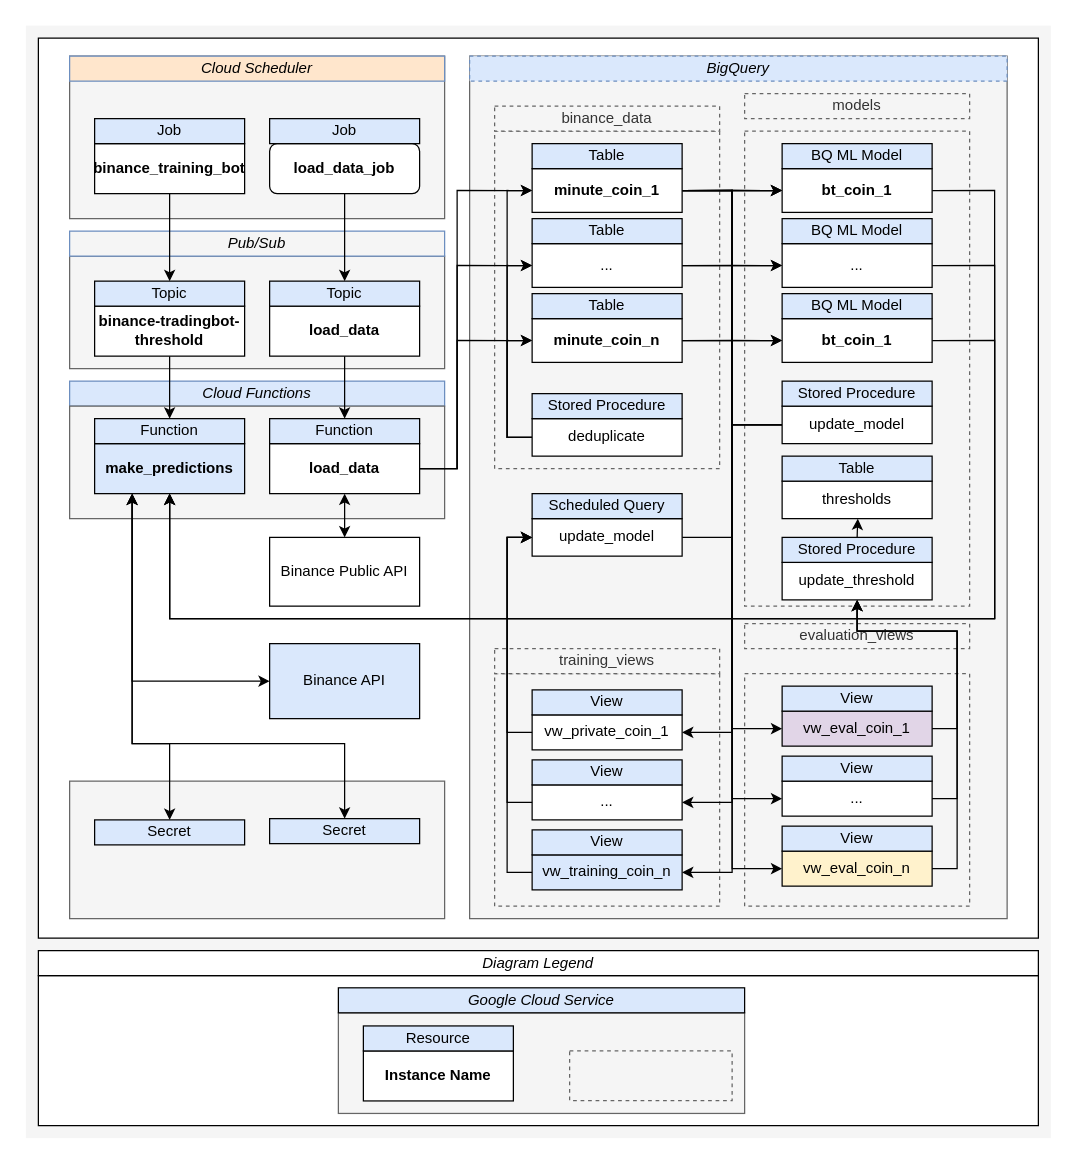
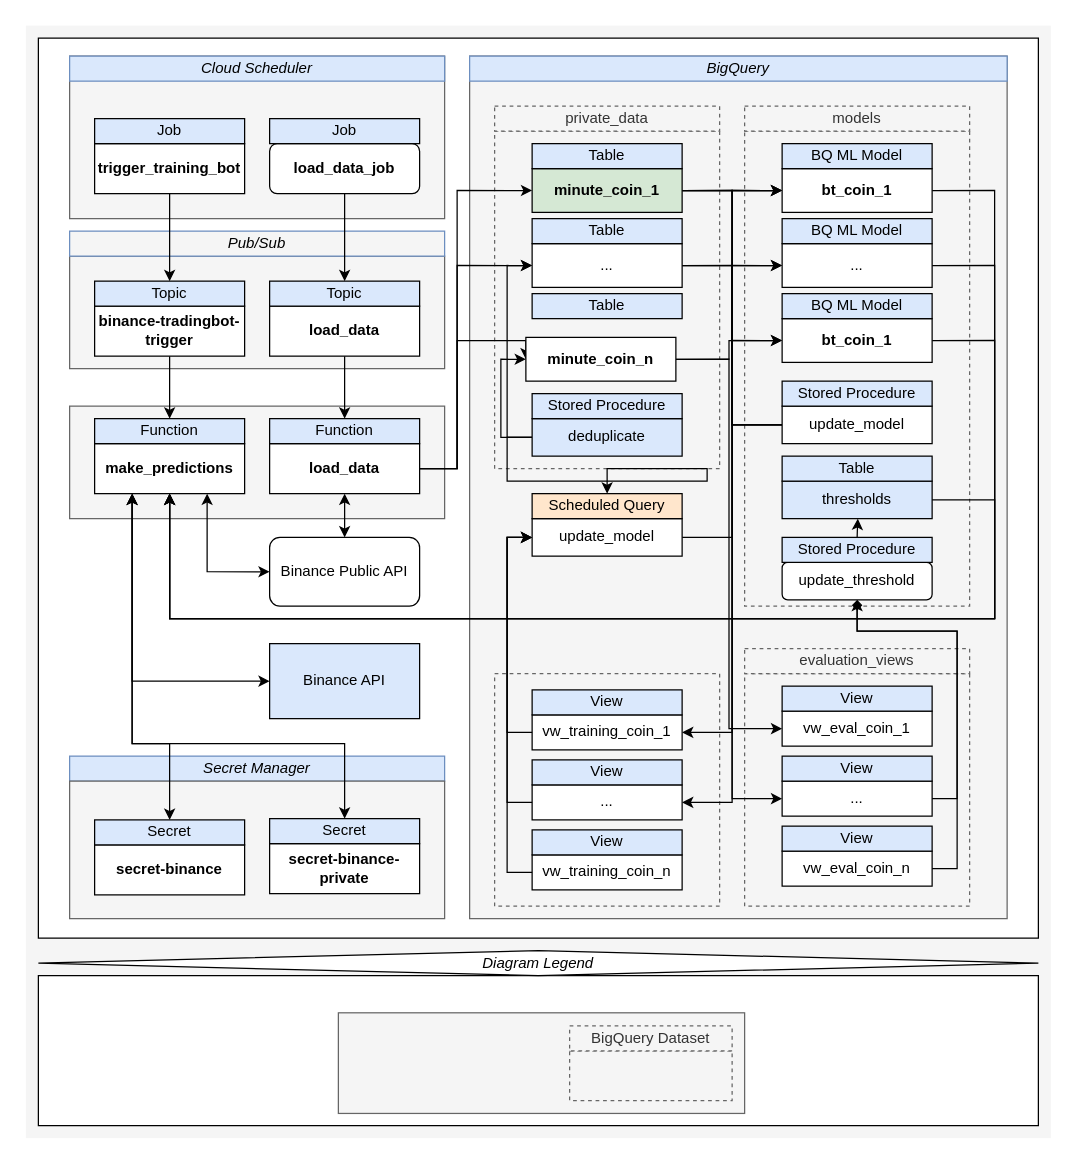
- <mxCell id="14" value="&lt;i&gt;Cloud Scheduler&lt;/i&gt;" style="rounded=0;whiteSpace=wrap;html=1;fillColor=#ffe6cc;strokeColor=#6c8ebf;" parent="1" vertex="1"><mxGeometry x="55" y="44.41" width="300" height="20" as="geometry" /></mxCell>
+ <mxCell id="14" value="&lt;i&gt;Cloud Scheduler&lt;/i&gt;" style="rounded=0;whiteSpace=wrap;html=1;fillColor=#dae8fc;strokeColor=#6c8ebf;" parent="1" vertex="1"><mxGeometry x="55" y="44.41" width="300" height="20" as="geometry" /></mxCell>
- <mxCell id="43" value="&lt;i&gt;BigQuery&lt;/i&gt;" style="rounded=0;whiteSpace=wrap;html=1;fillColor=#dae8fc;strokeColor=#6c8ebf;dashed=1;" parent="1" vertex="1"><mxGeometry x="375" y="44.41" width="430" height="20" as="geometry" /></mxCell>
+ <mxCell id="43" value="&lt;i&gt;BigQuery&lt;/i&gt;" style="rounded=0;whiteSpace=wrap;html=1;fillColor=#dae8fc;strokeColor=#6c8ebf;" parent="1" vertex="1"><mxGeometry x="375" y="44.41" width="430" height="20" as="geometry" /></mxCell>
- <mxCell id="52" value="models" style="rounded=0;whiteSpace=wrap;html=1;fillColor=#f5f5f5;fontColor=#333333;strokeColor=#666666;dashed=1;" parent="1" vertex="1"><mxGeometry x="595" y="74.41" width="180" height="20" as="geometry" /></mxCell>
+ <mxCell id="52" value="models" style="rounded=0;whiteSpace=wrap;html=1;fillColor=#f5f5f5;fontColor=#333333;strokeColor=#666666;dashed=1;" parent="1" vertex="1"><mxGeometry x="595" y="84.41" width="180" height="20" as="geometry" /></mxCell>
- <mxCell id="51" value="binance_data" style="rounded=0;whiteSpace=wrap;html=1;fillColor=#f5f5f5;fontColor=#333333;strokeColor=#666666;dashed=1;" parent="1" vertex="1"><mxGeometry x="395" y="84.41" width="180" height="20" as="geometry" /></mxCell>
+ <mxCell id="51" value="private_data" style="rounded=0;whiteSpace=wrap;html=1;fillColor=#f5f5f5;fontColor=#333333;strokeColor=#666666;dashed=1;" parent="1" vertex="1"><mxGeometry x="395" y="84.41" width="180" height="20" as="geometry" /></mxCell>
- <mxCell id="108" value="&lt;b&gt;binance_training_bot&lt;/b&gt;" style="rounded=0;whiteSpace=wrap;html=1;" parent="107" vertex="1"><mxGeometry y="20" width="120" height="40" as="geometry" /></mxCell>
+ <mxCell id="108" value="&lt;b&gt;trigger_training_bot&lt;/b&gt;" style="rounded=0;whiteSpace=wrap;html=1;" parent="107" vertex="1"><mxGeometry y="20" width="120" height="40" as="geometry" /></mxCell>
- <mxCell id="29" value="&lt;b&gt;minute_coin_1&lt;/b&gt;" style="rounded=0;whiteSpace=wrap;html=1;" parent="1" vertex="1"><mxGeometry x="425" y="134.41" width="120" height="35" as="geometry" /></mxCell>
+ <mxCell id="29" value="&lt;b&gt;minute_coin_1&lt;/b&gt;" style="rounded=0;whiteSpace=wrap;html=1;fillColor=#d5e8d4;" parent="1" vertex="1"><mxGeometry x="425" y="134.41" width="120" height="35" as="geometry" /></mxCell>
- <mxCell id="57" style="edgeStyle=orthogonalEdgeStyle;rounded=0;orthogonalLoop=1;jettySize=auto;html=1;exitX=0;exitY=0.5;exitDx=0;exitDy=0;entryX=0;entryY=0.5;entryDx=0;entryDy=0;strokeColor=default;" edge="1" parent="1" source="58" target="29"><mxGeometry relative="1" as="geometry" /></mxCell>
+ <mxCell id="57" style="edgeStyle=orthogonalEdgeStyle;rounded=0;orthogonalLoop=1;jettySize=auto;html=1;exitX=0;exitY=0.5;exitDx=0;exitDy=0;strokeColor=default;" edge="1" parent="1" source="58" target="91"><mxGeometry relative="1" as="geometry" /></mxCell>
- <mxCell id="104" value="&lt;b&gt;binance-tradingbot-threshold&lt;/b&gt;" style="rounded=0;whiteSpace=wrap;html=1;" parent="103" vertex="1"><mxGeometry y="20" width="120" height="40" as="geometry" /></mxCell>
+ <mxCell id="104" value="&lt;b&gt;binance-tradingbot-trigger&lt;/b&gt;" style="rounded=0;whiteSpace=wrap;html=1;" parent="103" vertex="1"><mxGeometry y="20" width="120" height="40" as="geometry" /></mxCell>
- <mxCell id="36" value="&lt;b&gt;minute_coin_n&lt;/b&gt;" style="rounded=0;whiteSpace=wrap;html=1;" parent="1" vertex="1"><mxGeometry x="425" y="254.41" width="120" height="35" as="geometry" /></mxCell>
+ <mxCell id="36" value="&lt;b&gt;minute_coin_n&lt;/b&gt;" style="rounded=0;whiteSpace=wrap;html=1;" parent="1" vertex="1"><mxGeometry x="420" y="269.41" width="120" height="35" as="geometry" /></mxCell>
- <mxCell id="7" value="&lt;i&gt;Cloud Functions&lt;/i&gt;" style="rounded=0;whiteSpace=wrap;html=1;fillColor=#dae8fc;strokeColor=#6c8ebf;" parent="1" vertex="1"><mxGeometry x="55" y="304.41" width="300" height="20" as="geometry" /></mxCell>
- <mxCell id="58" value="deduplicate" style="rounded=0;whiteSpace=wrap;html=1;" parent="1" vertex="1"><mxGeometry x="425" y="334.41" width="120" height="30" as="geometry" /></mxCell>
+ <mxCell id="58" value="deduplicate" style="rounded=0;whiteSpace=wrap;html=1;fillColor=#dae8fc;" parent="1" vertex="1"><mxGeometry x="425" y="334.41" width="120" height="30" as="geometry" /></mxCell>
- <mxCell id="119" value="&lt;b&gt;make_predictions&lt;/b&gt;" style="rounded=0;whiteSpace=wrap;html=1;fillColor=#dae8fc;" parent="1" vertex="1"><mxGeometry x="75" y="354.41" width="120" height="40" as="geometry" /></mxCell>
+ <mxCell id="119" value="&lt;b&gt;make_predictions&lt;/b&gt;" style="rounded=0;whiteSpace=wrap;html=1;" parent="1" vertex="1"><mxGeometry x="75" y="354.41" width="120" height="40" as="geometry" /></mxCell>
- <mxCell id="68" value="thresholds" style="rounded=0;whiteSpace=wrap;html=1;" parent="67" vertex="1"><mxGeometry y="20" width="120" height="30" as="geometry" /></mxCell>
+ <mxCell id="68" value="thresholds" style="rounded=0;whiteSpace=wrap;html=1;fillColor=#dae8fc;" parent="67" vertex="1"><mxGeometry y="20" width="120" height="30" as="geometry" /></mxCell>
+ <mxCell id="97" style="edgeStyle=orthogonalEdgeStyle;rounded=0;orthogonalLoop=1;jettySize=auto;html=1;exitX=1;exitY=0.5;exitDx=0;exitDy=0;entryX=0.5;entryY=1;entryDx=0;entryDy=0;strokeColor=default;" edge="1" parent="1" source="68" target="119"><mxGeometry relative="1" as="geometry"><Array as="points"><mxPoint x="795" y="399.41" /><mxPoint x="795" y="494.41" /><mxPoint x="135" y="494.41" /></Array></mxGeometry></mxCell>
- <mxCell id="91" value="Scheduled Query" style="rounded=0;whiteSpace=wrap;html=1;fillColor=#dae8fc;strokeColor=default;" vertex="1" parent="1"><mxGeometry x="425" y="394.41" width="120" height="20" as="geometry" /></mxCell>
+ <mxCell id="91" value="Scheduled Query" style="rounded=0;whiteSpace=wrap;html=1;fillColor=#ffe6cc;strokeColor=default;" vertex="1" parent="1"><mxGeometry x="425" y="394.41" width="120" height="20" as="geometry" /></mxCell>
+ <mxCell id="116" style="edgeStyle=orthogonalEdgeStyle;rounded=0;orthogonalLoop=1;jettySize=auto;html=1;exitX=0.75;exitY=1;exitDx=0;exitDy=0;entryX=0;entryY=0.5;entryDx=0;entryDy=0;strokeColor=default;startArrow=classic;startFill=1;" edge="1" parent="1" source="119" target="30"><mxGeometry relative="1" as="geometry" /></mxCell>
- <mxCell id="30" value="Binance Public API" style="rounded=0;whiteSpace=wrap;html=1;" parent="1" vertex="1"><mxGeometry x="215" y="429.41" width="120" height="55" as="geometry" /></mxCell>
+ <mxCell id="30" value="Binance Public API" style="whiteSpace=wrap;html=1;rounded=1;" parent="1" vertex="1"><mxGeometry x="215" y="429.41" width="120" height="55" as="geometry" /></mxCell>
- <mxCell id="71" value="update_threshold" style="rounded=0;whiteSpace=wrap;html=1;" parent="70" vertex="1"><mxGeometry y="20" width="120" height="30" as="geometry" /></mxCell>
+ <mxCell id="71" value="update_threshold" style="whiteSpace=wrap;html=1;rounded=1;" parent="70" vertex="1"><mxGeometry y="20" width="120" height="30" as="geometry" /></mxCell>
- <mxCell id="53" value="evaluation_views" style="rounded=0;whiteSpace=wrap;html=1;fillColor=#f5f5f5;fontColor=#333333;strokeColor=#666666;dashed=1;" parent="1" vertex="1"><mxGeometry x="595" y="498.41" width="180" height="20" as="geometry" /></mxCell>
+ <mxCell id="53" value="evaluation_views" style="rounded=0;whiteSpace=wrap;html=1;fillColor=#f5f5f5;fontColor=#333333;strokeColor=#666666;dashed=1;" parent="1" vertex="1"><mxGeometry x="595" y="518.41" width="180" height="20" as="geometry" /></mxCell>
- <mxCell id="54" value="training_views" style="rounded=0;whiteSpace=wrap;html=1;fillColor=#f5f5f5;fontColor=#333333;strokeColor=#666666;dashed=1;" parent="1" vertex="1"><mxGeometry x="395" y="518.41" width="180" height="20" as="geometry" /></mxCell>
- <mxCell id="74" value="vw_eval_coin_1" style="rounded=0;whiteSpace=wrap;html=1;fillColor=#e1d5e7;" parent="73" vertex="1"><mxGeometry y="20" width="120" height="28" as="geometry" /></mxCell>
+ <mxCell id="74" value="vw_eval_coin_1" style="rounded=0;whiteSpace=wrap;html=1;" parent="73" vertex="1"><mxGeometry y="20" width="120" height="28" as="geometry" /></mxCell>
- <mxCell id="93" style="edgeStyle=orthogonalEdgeStyle;rounded=0;orthogonalLoop=1;jettySize=auto;html=1;exitX=1;exitY=0.5;exitDx=0;exitDy=0;entryX=0.5;entryY=1;entryDx=0;entryDy=0;strokeColor=default;" edge="1" parent="1" source="74" target="71"><mxGeometry relative="1" as="geometry"><Array as="points"><mxPoint x="765" y="582.41" /><mxPoint x="765" y="504.41" /><mxPoint x="685" y="504.41" /></Array></mxGeometry></mxCell>
- <mxCell id="83" value="vw_private_coin_1" style="rounded=0;whiteSpace=wrap;html=1;" vertex="1" parent="82"><mxGeometry y="20" width="120" height="28" as="geometry" /></mxCell>
+ <mxCell id="83" value="vw_training_coin_1" style="rounded=0;whiteSpace=wrap;html=1;" vertex="1" parent="82"><mxGeometry y="20" width="120" height="28" as="geometry" /></mxCell>
+ <mxCell id="101" value="&lt;i&gt;Secret Manager&lt;/i&gt;" style="rounded=0;whiteSpace=wrap;html=1;fillColor=#dae8fc;strokeColor=#6c8ebf;" vertex="1" parent="1"><mxGeometry x="55" y="604.41" width="300" height="20" as="geometry" /></mxCell>
+ <mxCell id="123" value="&lt;b&gt;secret-binance-private&lt;/b&gt;" style="rounded=0;whiteSpace=wrap;html=1;" vertex="1" parent="1"><mxGeometry x="215" y="674.41" width="120" height="40" as="geometry" /></mxCell>
- <mxCell id="25" style="edgeStyle=orthogonalEdgeStyle;rounded=0;orthogonalLoop=1;jettySize=auto;html=1;exitX=1;exitY=0.5;exitDx=0;exitDy=0;entryX=0;entryY=0.5;entryDx=0;entryDy=0;strokeColor=default;" edge="1" parent="1" source="29" target="80"><mxGeometry relative="1" as="geometry" /></mxCell>
- <mxCell id="80" value="vw_eval_coin_n" style="rounded=0;whiteSpace=wrap;html=1;fillColor=#fff2cc;" vertex="1" parent="79"><mxGeometry y="20" width="120" height="28" as="geometry" /></mxCell>
+ <mxCell id="80" value="vw_eval_coin_n" style="rounded=0;whiteSpace=wrap;html=1;" vertex="1" parent="79"><mxGeometry y="20" width="120" height="28" as="geometry" /></mxCell>
- <mxCell id="95" style="edgeStyle=orthogonalEdgeStyle;rounded=0;orthogonalLoop=1;jettySize=auto;html=1;exitX=1;exitY=0.5;exitDx=0;exitDy=0;entryX=0.5;entryY=1;entryDx=0;entryDy=0;strokeColor=default;" edge="1" parent="1" source="80" target="71"><mxGeometry relative="1" as="geometry"><Array as="points"><mxPoint x="765" y="694.41" /><mxPoint x="765" y="504.41" /><mxPoint x="685" y="504.41" /></Array></mxGeometry></mxCell>
+ <mxCell id="95" style="edgeStyle=orthogonalEdgeStyle;rounded=0;orthogonalLoop=1;jettySize=auto;html=1;exitX=1;exitY=0.5;exitDx=0;exitDy=0;entryX=0.5;entryY=1;entryDx=0;entryDy=0;strokeColor=default;endArrow=diamond;" edge="1" parent="1" source="80" target="71"><mxGeometry relative="1" as="geometry"><Array as="points"><mxPoint x="765" y="694.41" /><mxPoint x="765" y="504.41" /><mxPoint x="685" y="504.41" /></Array></mxGeometry></mxCell>
+ <mxCell id="125" value="&lt;b&gt;secret-binance&lt;/b&gt;" style="rounded=0;whiteSpace=wrap;html=1;" vertex="1" parent="1"><mxGeometry x="75" y="675.41" width="120" height="40" as="geometry" /></mxCell>
- <mxCell id="89" value="vw_training_coin_n" style="rounded=0;whiteSpace=wrap;html=1;fillColor=#dae8fc;" vertex="1" parent="88"><mxGeometry y="20" width="120" height="28" as="geometry" /></mxCell>
+ <mxCell id="89" value="vw_training_coin_n" style="rounded=0;whiteSpace=wrap;html=1;" vertex="1" parent="88"><mxGeometry y="20" width="120" height="28" as="geometry" /></mxCell>
- <mxCell id="28" style="edgeStyle=orthogonalEdgeStyle;rounded=0;orthogonalLoop=1;jettySize=auto;html=1;exitX=1;exitY=0.5;exitDx=0;exitDy=0;entryX=1;entryY=0.5;entryDx=0;entryDy=0;strokeColor=default;" edge="1" parent="1" source="29" target="89"><mxGeometry relative="1" as="geometry"><Array as="points"><mxPoint x="585" y="151.41" /><mxPoint x="585" y="697.41" /></Array></mxGeometry></mxCell>
- <mxCell id="130" value="&lt;i&gt;Diagram Legend&lt;/i&gt;" style="rounded=0;whiteSpace=wrap;html=1;" vertex="1" parent="1"><mxGeometry x="30" y="760" width="800" height="20" as="geometry" /></mxCell>
+ <mxCell id="130" value="&lt;i&gt;Diagram Legend&lt;/i&gt;" style="rhombus;whiteSpace=wrap;html=1;" vertex="1" parent="1"><mxGeometry x="30" y="760" width="800" height="20" as="geometry" /></mxCell>
- <mxCell id="133" value="&lt;i&gt;Google Cloud Service&lt;/i&gt;" style="rounded=0;whiteSpace=wrap;html=1;fillColor=#dae8fc;strokeColor=default;" vertex="1" parent="131"><mxGeometry width="325" height="20" as="geometry" /></mxCell>
- <mxCell id="136" value="Resource" style="rounded=0;whiteSpace=wrap;html=1;fillColor=#dae8fc;strokeColor=default;" vertex="1" parent="134"><mxGeometry width="120" height="20" as="geometry" /></mxCell>
+ <mxCell id="138" value="BigQuery Dataset" style="rounded=0;whiteSpace=wrap;html=1;fillColor=#f5f5f5;fontColor=#333333;strokeColor=#666666;dashed=1;" vertex="1" parent="131"><mxGeometry x="185" y="30.5" width="130" height="20" as="geometry" /></mxCell>
- <mxCell id="135" value="&lt;b&gt;Instance Name&lt;/b&gt;" style="rounded=0;whiteSpace=wrap;html=1;" vertex="1" parent="134"><mxGeometry y="20" width="120" height="40" as="geometry" /></mxCell>
